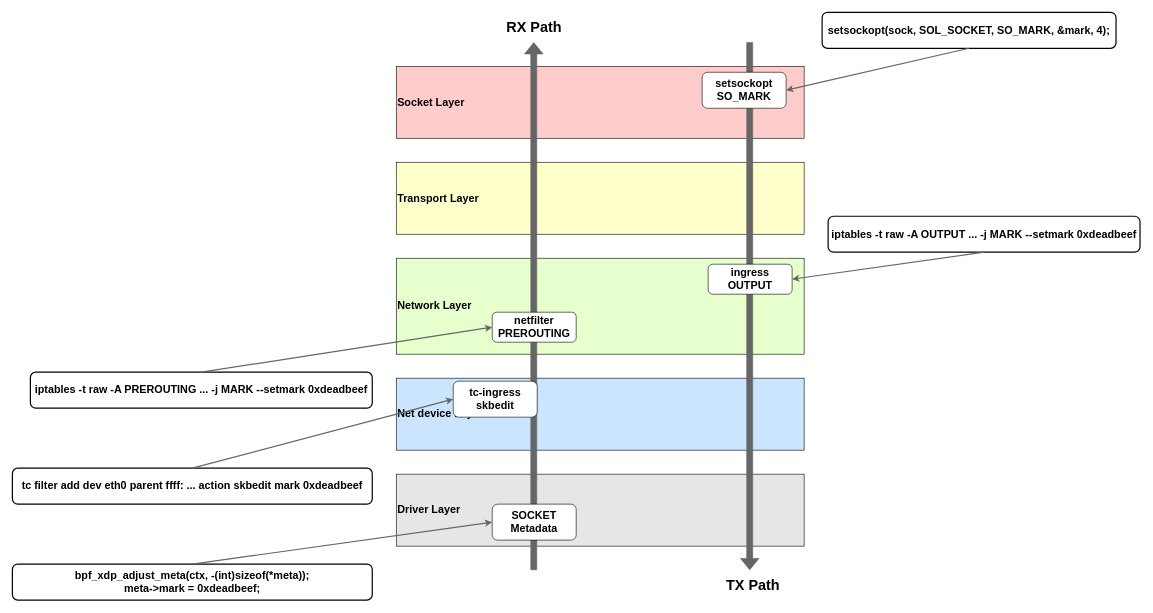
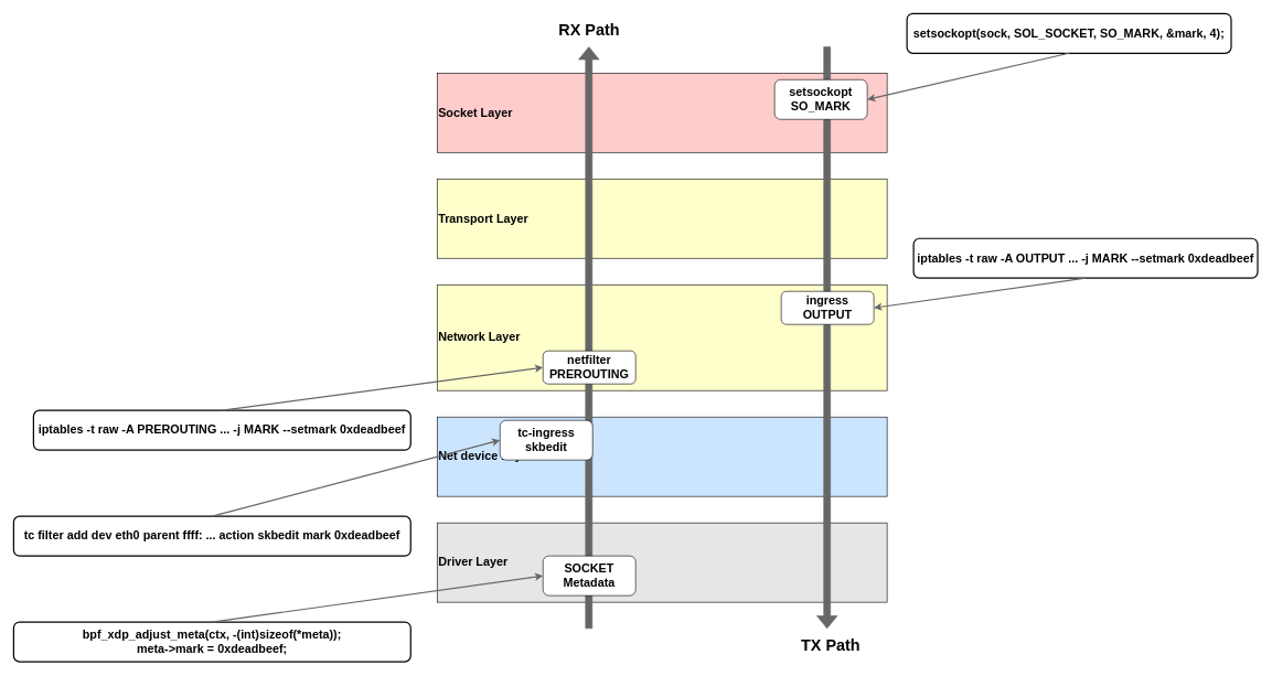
- <mxCell id="3" value="&lt;span style=&quot;font-size: 18px&quot;&gt;&lt;b&gt;Network Layer&lt;/b&gt;&lt;/span&gt;" style="rounded=0;whiteSpace=wrap;html=1;align=left;verticalAlign=middle;fillColor=#E6FFCC;strokeColor=default;" vertex="1" parent="1"><mxGeometry x="660" y="430" width="680" height="160" as="geometry" /></mxCell>
+ <mxCell id="3" value="&lt;span style=&quot;font-size: 18px&quot;&gt;&lt;b&gt;Network Layer&lt;/b&gt;&lt;/span&gt;" style="rounded=0;whiteSpace=wrap;html=1;align=left;verticalAlign=middle;fillColor=#ffffcc;strokeColor=default;" vertex="1" parent="1"><mxGeometry x="660" y="430" width="680" height="160" as="geometry" /></mxCell>
- <mxCell id="10" value="&lt;b&gt;netfilter&lt;br&gt;PREROUTING&lt;/b&gt;" style="rounded=1;whiteSpace=wrap;html=1;fontSize=18;align=center;verticalAlign=middle;" vertex="1" parent="1"><mxGeometry x="820" y="520" width="140" height="50" as="geometry" /></mxCell>
+ <mxCell id="10" value="&lt;b&gt;netfilter&lt;br&gt;PREROUTING&lt;/b&gt;" style="rounded=1;whiteSpace=wrap;html=1;fontSize=18;align=center;verticalAlign=middle;" vertex="1" parent="1"><mxGeometry x="820" y="530" width="140" height="50" as="geometry" /></mxCell>
